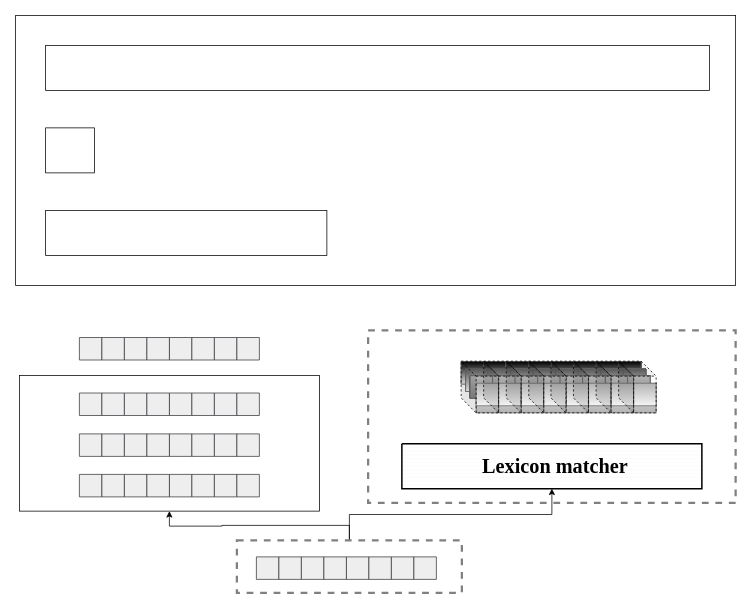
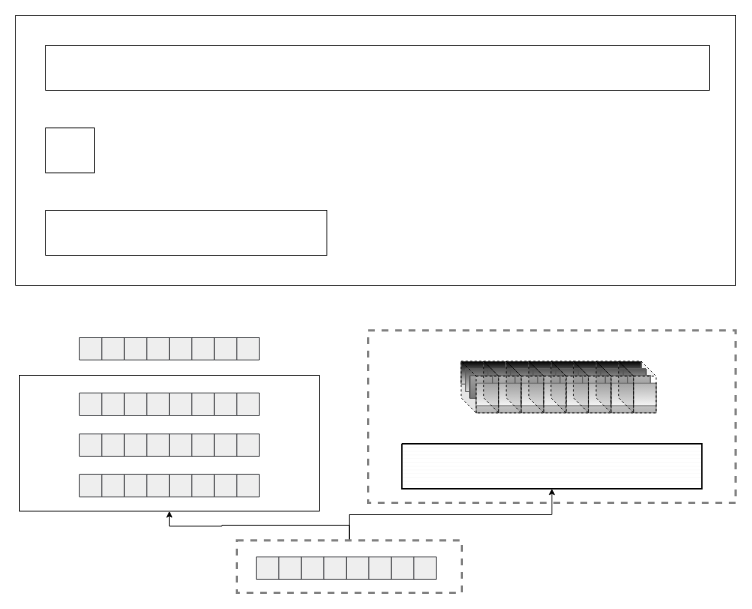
- <mxCell id="227" value="&lt;p&gt;&lt;b style=&quot;font-family: &amp;quot;Times New Roman&amp;quot;; font-size: 27px;&quot;&gt;Lexicon matcher&lt;/b&gt;&lt;br&gt;&lt;/p&gt;" style="text;html=1;resizable=0;autosize=1;align=center;verticalAlign=middle;points=[];fillColor=none;strokeColor=none;rounded=0;shadow=0;dashed=1;sketch=0;fillStyle=auto;" vertex="1" parent="225"><mxGeometry x="98.81" y="6" width="210" height="50" as="geometry" /></mxCell>
